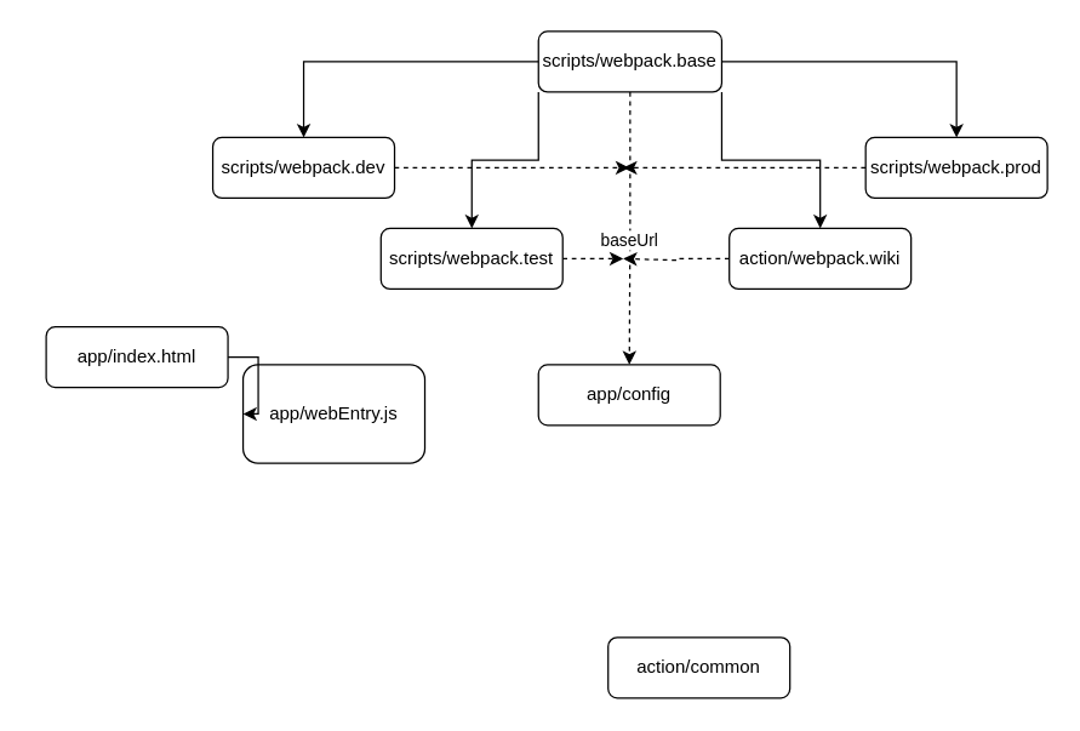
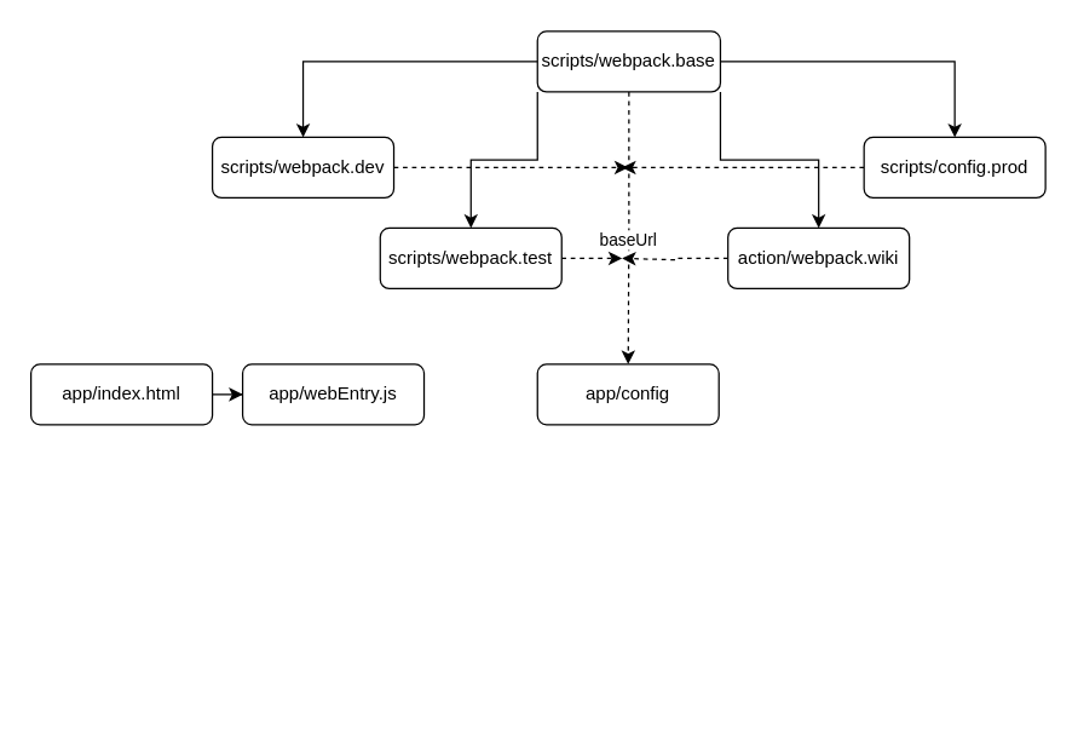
- <mxCell id="17" value="scripts/webpack.prod" style="rounded=1;whiteSpace=wrap;html=1;fontSize=12;glass=0;strokeWidth=1;shadow=0;" vertex="1" parent="1"><mxGeometry x="571" y="90" width="120" height="40" as="geometry" /></mxCell>
+ <mxCell id="17" value="scripts/config.prod" style="rounded=1;whiteSpace=wrap;html=1;fontSize=12;glass=0;strokeWidth=1;shadow=0;" vertex="1" parent="1"><mxGeometry x="571" y="90" width="120" height="40" as="geometry" /></mxCell>
- <mxCell id="4" value="app/index.html" style="rounded=1;whiteSpace=wrap;html=1;fontSize=12;glass=0;strokeWidth=1;shadow=0;" vertex="1" parent="1"><mxGeometry x="30" y="215" width="120" height="40" as="geometry" /></mxCell>
+ <mxCell id="4" value="app/index.html" style="rounded=1;whiteSpace=wrap;html=1;fontSize=12;glass=0;strokeWidth=1;shadow=0;" vertex="1" parent="1"><mxGeometry x="20" y="240" width="120" height="40" as="geometry" /></mxCell>
- <mxCell id="2" value="app/webEntry.js" style="rounded=1;whiteSpace=wrap;html=1;fontSize=12;glass=0;strokeWidth=1;shadow=0;" parent="1" vertex="1"><mxGeometry x="160" y="240" width="120" height="65" as="geometry" /></mxCell>
+ <mxCell id="2" value="app/webEntry.js" style="rounded=1;whiteSpace=wrap;html=1;fontSize=12;glass=0;strokeWidth=1;shadow=0;" parent="1" vertex="1"><mxGeometry x="160" y="240" width="120" height="40" as="geometry" /></mxCell>
- <mxCell id="5" value="action/common" style="rounded=1;whiteSpace=wrap;html=1;fontSize=12;glass=0;strokeWidth=1;shadow=0;" vertex="1" parent="1"><mxGeometry x="401" y="420" width="120" height="40" as="geometry" /></mxCell>
